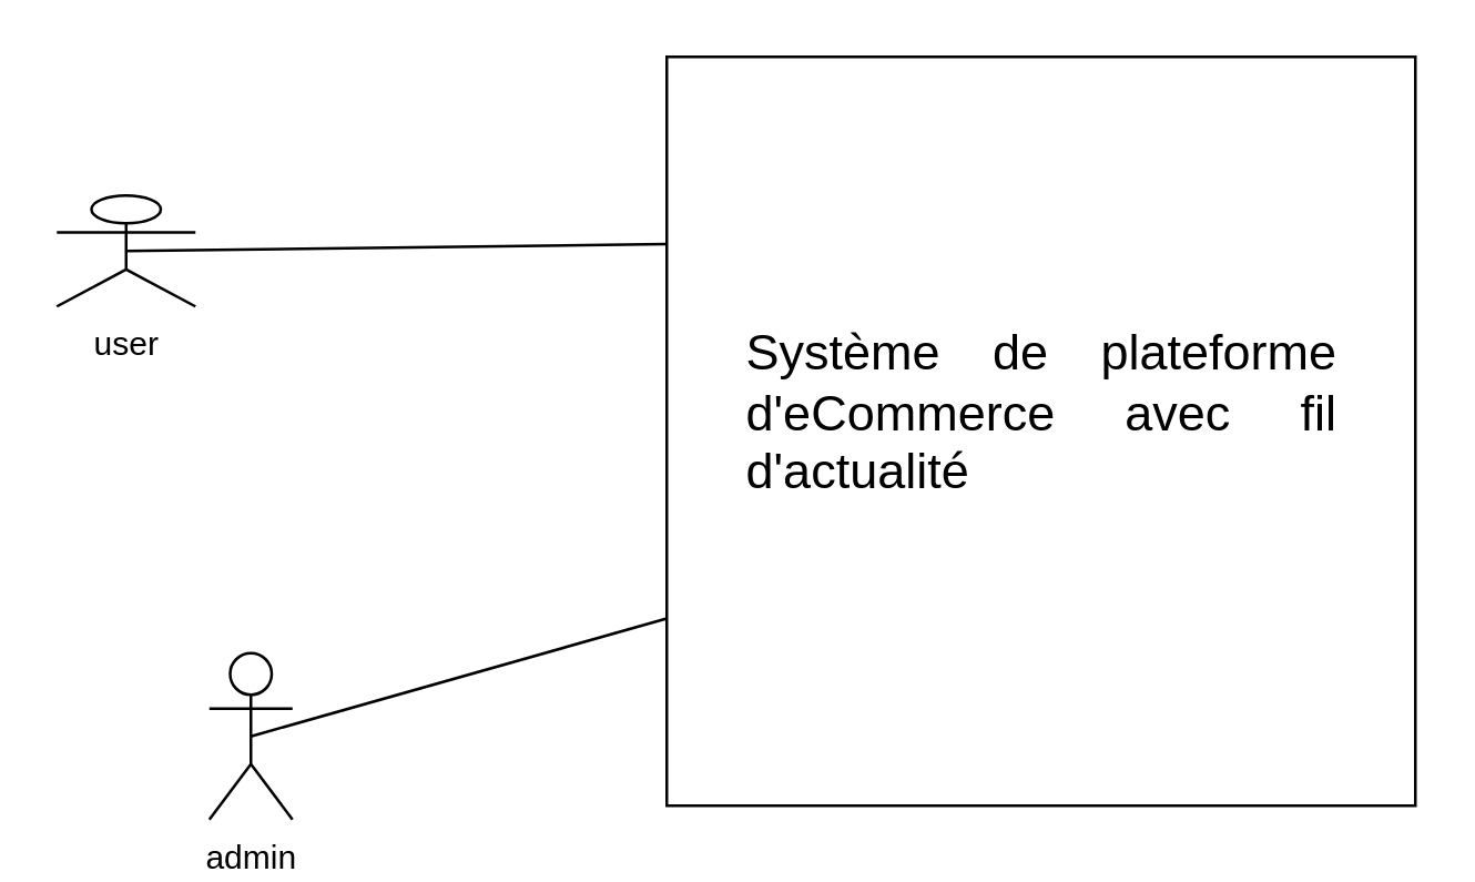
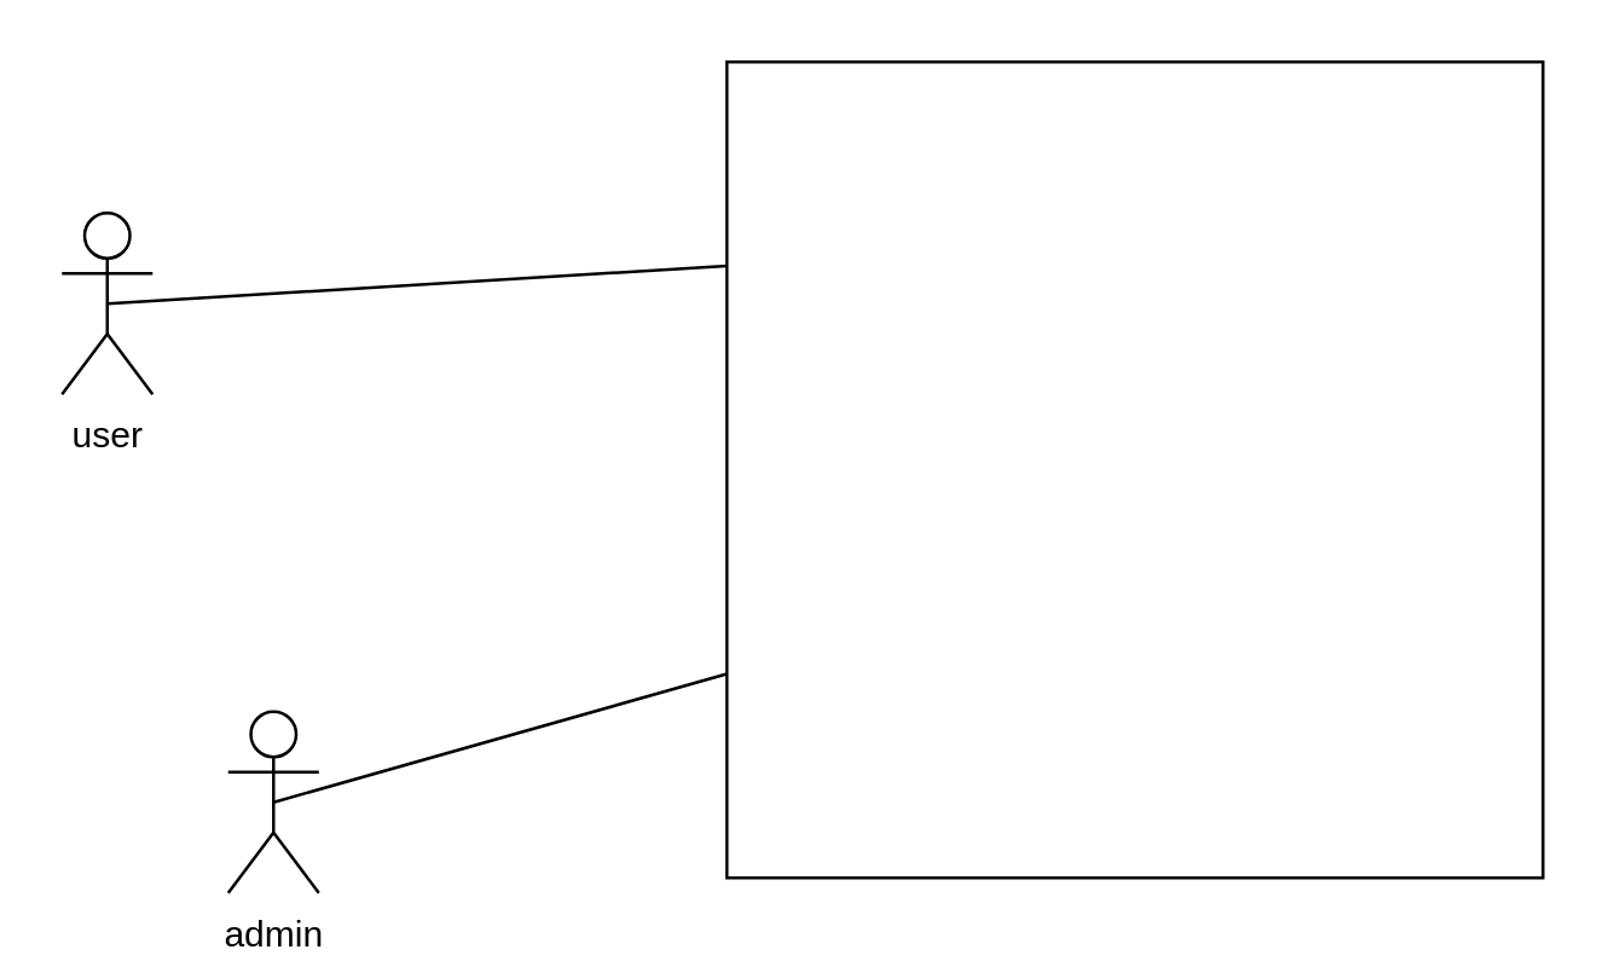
- <mxCell id="2" value="user" style="shape=umlActor;verticalLabelPosition=bottom;verticalAlign=top;html=1;outlineConnect=0;" parent="1" vertex="1"><mxGeometry x="20" y="70" width="50" height="40" as="geometry" /></mxCell>
+ <mxCell id="2" value="user" style="shape=umlActor;verticalLabelPosition=bottom;verticalAlign=top;html=1;outlineConnect=0;" parent="1" vertex="1"><mxGeometry x="20" y="70" width="30" height="60" as="geometry" /></mxCell>
- <mxCell id="7" value="&lt;div style=&quot;text-align: justify;&quot;&gt;&lt;span style=&quot;font-size: 18px; background-color: initial;&quot;&gt;Système de plateforme d'eCommerce avec fil d'actualité&amp;nbsp;&lt;/span&gt;&lt;/div&gt;" style="text;html=1;whiteSpace=wrap;overflow=hidden;rounded=0;align=center;" vertex="1" parent="1"><mxGeometry x="267.5" y="110" width="215" height="140" as="geometry" /></mxCell>
